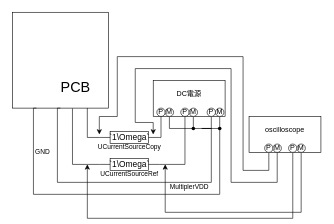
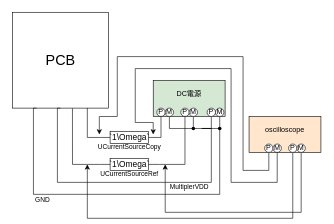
- <mxCell id="3" value="&lt;span style=&quot;font-size: 24px;&quot;&gt;PCB&lt;/span&gt;" style="text;html=1;align=center;verticalAlign=middle;resizable=0;points=[];autosize=1;strokeColor=none;fillColor=none;fontSize=11;fontFamily=Helvetica;fontColor=default;" parent="1" vertex="1"><mxGeometry x="90" y="125" width="70" height="40" as="geometry" /></mxCell>
+ <mxCell id="3" value="&lt;span style=&quot;font-size: 24px;&quot;&gt;PCB&lt;/span&gt;" style="text;html=1;align=center;verticalAlign=middle;resizable=0;points=[];autosize=1;strokeColor=none;fillColor=none;fontSize=11;fontFamily=Helvetica;fontColor=default;" parent="1" vertex="1"><mxGeometry x="65" y="80" width="70" height="40" as="geometry" /></mxCell>
- <mxCell id="14" value="DC電源&lt;div&gt;&lt;br/&gt;&lt;/div&gt;" style="rounded=0;whiteSpace=wrap;html=1;" parent="13" vertex="1"><mxGeometry width="120" height="60" as="geometry" /></mxCell>
+ <mxCell id="14" value="DC電源&lt;div&gt;&lt;br/&gt;&lt;/div&gt;" style="rounded=0;whiteSpace=wrap;html=1;fillColor=#d5e8d4;" parent="13" vertex="1"><mxGeometry width="120" height="60" as="geometry" /></mxCell>
- <mxCell id="32" value="oscilloscope&lt;div&gt;&lt;br/&gt;&lt;/div&gt;" style="rounded=0;whiteSpace=wrap;html=1;" vertex="1" parent="31"><mxGeometry width="120" height="60" as="geometry" /></mxCell>
+ <mxCell id="32" value="oscilloscope&lt;div&gt;&lt;br/&gt;&lt;/div&gt;" style="rounded=0;whiteSpace=wrap;html=1;fillColor=#ffe6cc;" vertex="1" parent="31"><mxGeometry width="120" height="60" as="geometry" /></mxCell>
- <mxCell id="11" value="GND" style="text;html=1;align=center;verticalAlign=middle;resizable=0;points=[];autosize=1;strokeColor=none;fillColor=none;fontFamily=Helvetica;fontSize=11;fontColor=default;labelBackgroundColor=none;" parent="1" vertex="1"><mxGeometry x="45" y="238" width="50" height="30" as="geometry" /></mxCell>
+ <mxCell id="11" value="GND" style="text;html=1;align=center;verticalAlign=middle;resizable=0;points=[];autosize=1;strokeColor=none;fillColor=none;fontFamily=Helvetica;fontSize=11;fontColor=default;labelBackgroundColor=none;" parent="1" vertex="1"><mxGeometry x="45" y="318" width="50" height="30" as="geometry" /></mxCell>
